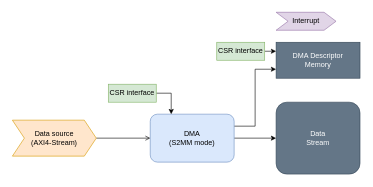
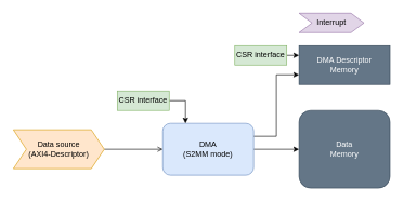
- <mxCell id="8" value="Data source&lt;br&gt;(AXI4-Stream)" style="shape=step;perimeter=stepPerimeter;whiteSpace=wrap;html=1;fixedSize=1;fillColor=#ffe6cc;strokeColor=#d79b00;" vertex="1" parent="1"><mxGeometry x="20" y="200" width="140" height="60" as="geometry" /></mxCell>
+ <mxCell id="8" value="Data source&lt;br&gt;(AXI4-Descriptor)" style="shape=step;perimeter=stepPerimeter;whiteSpace=wrap;html=1;fixedSize=1;fillColor=#ffe6cc;strokeColor=#d79b00;" vertex="1" parent="1"><mxGeometry x="20" y="200" width="140" height="60" as="geometry" /></mxCell>
- <mxCell id="5" value="Data&lt;br&gt;Stream" style="rounded=1;whiteSpace=wrap;html=1;fillColor=#647687;strokeColor=#314354;fontColor=#ffffff;" vertex="1" parent="1"><mxGeometry x="460" y="170" width="140" height="120" as="geometry" /></mxCell>
+ <mxCell id="5" value="Data&lt;br&gt;Memory" style="rounded=1;whiteSpace=wrap;html=1;fillColor=#647687;strokeColor=#314354;fontColor=#ffffff;" vertex="1" parent="1"><mxGeometry x="460" y="170" width="140" height="120" as="geometry" /></mxCell>
